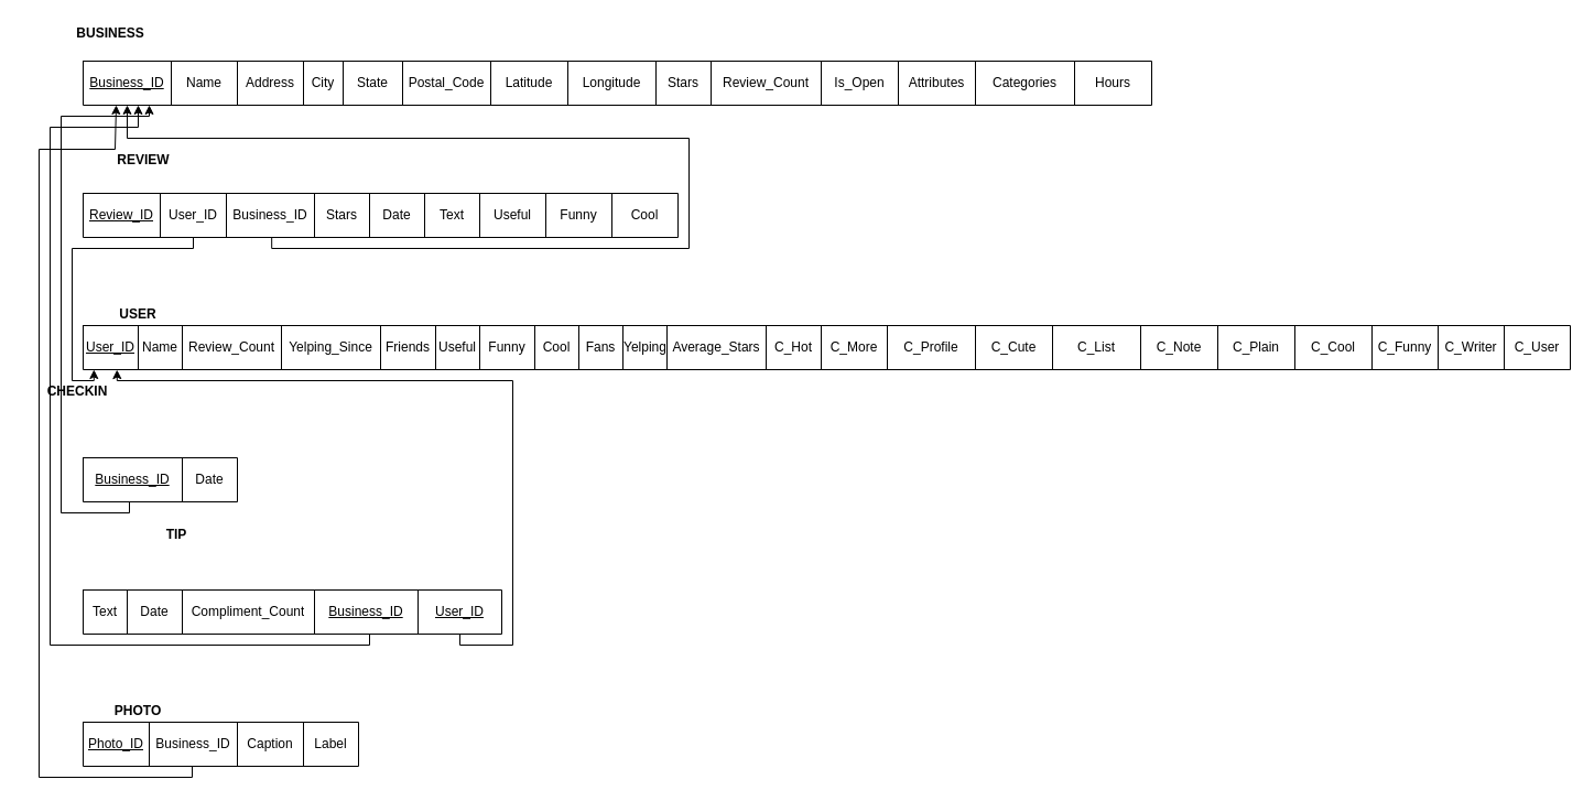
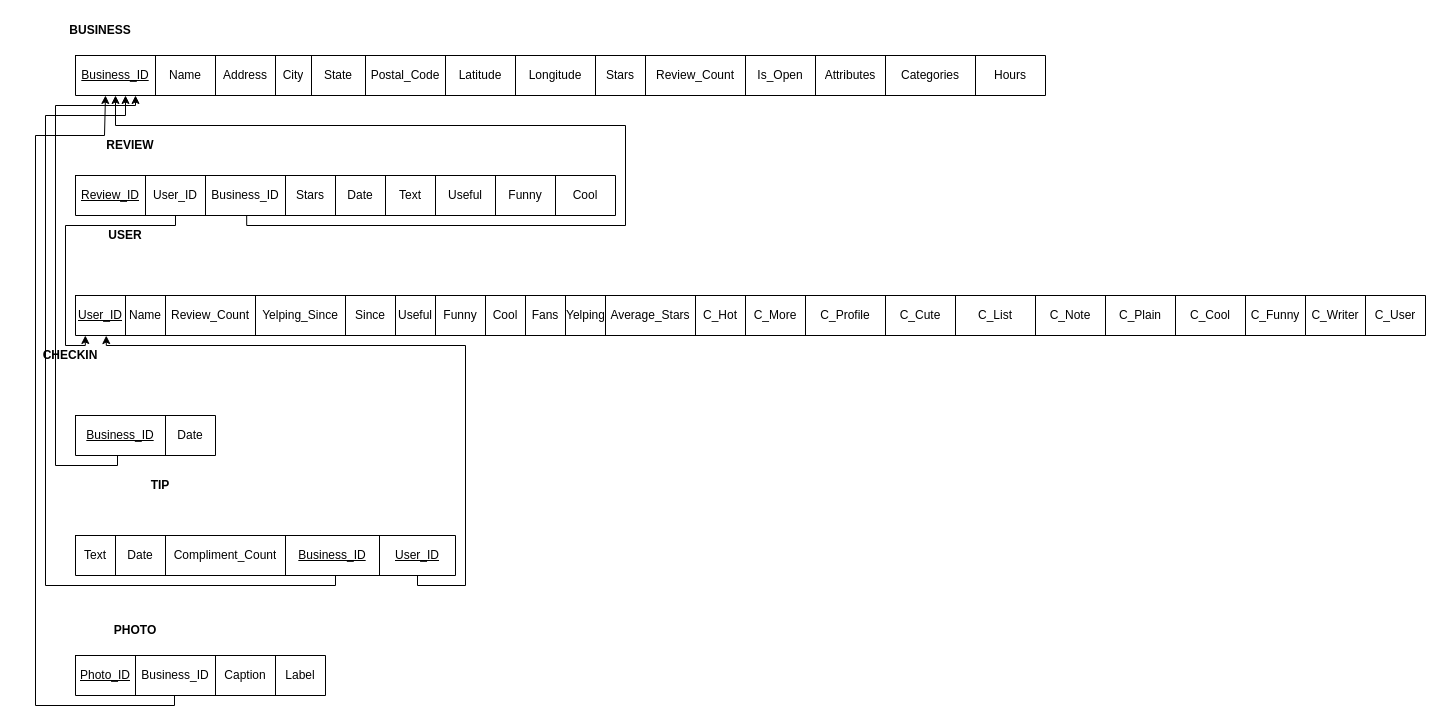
- <mxCell id="31" value="&lt;b&gt;USER&lt;/b&gt;" style="text;html=1;strokeColor=none;fillColor=none;align=center;verticalAlign=middle;whiteSpace=wrap;rounded=0;" vertex="1" parent="1"><mxGeometry x="75" y="275" width="100" height="20" as="geometry" /></mxCell>
+ <mxCell id="31" value="&lt;b&gt;USER&lt;/b&gt;" style="text;html=1;strokeColor=none;fillColor=none;align=center;verticalAlign=middle;whiteSpace=wrap;rounded=0;" vertex="1" parent="1"><mxGeometry x="75" y="225" width="100" height="20" as="geometry" /></mxCell>
- <mxCell id="38" value="Friends" style="shape=partialRectangle;html=1;whiteSpace=wrap;connectable=0;overflow=hidden;fillColor=none;top=0;left=0;bottom=0;right=0;pointerEvents=1;" vertex="1" parent="33"><mxGeometry x="270" width="50" height="40" as="geometry"><mxRectangle width="50" height="40" as="alternateBounds" /></mxGeometry></mxCell>
+ <mxCell id="38" value="Since" style="shape=partialRectangle;html=1;whiteSpace=wrap;connectable=0;overflow=hidden;fillColor=none;top=0;left=0;bottom=0;right=0;pointerEvents=1;" vertex="1" parent="33"><mxGeometry x="270" width="50" height="40" as="geometry"><mxRectangle width="50" height="40" as="alternateBounds" /></mxGeometry></mxCell>
- <mxCell id="71" value="&lt;b&gt;PHOTO&lt;/b&gt;" style="text;html=1;strokeColor=none;fillColor=none;align=center;verticalAlign=middle;whiteSpace=wrap;rounded=0;" vertex="1" parent="1"><mxGeometry x="75" y="635" width="100" height="20" as="geometry" /></mxCell>
+ <mxCell id="71" value="&lt;b&gt;PHOTO&lt;/b&gt;" style="text;html=1;strokeColor=none;fillColor=none;align=center;verticalAlign=middle;whiteSpace=wrap;rounded=0;" vertex="1" parent="1"><mxGeometry x="85" y="620" width="100" height="20" as="geometry" /></mxCell>
